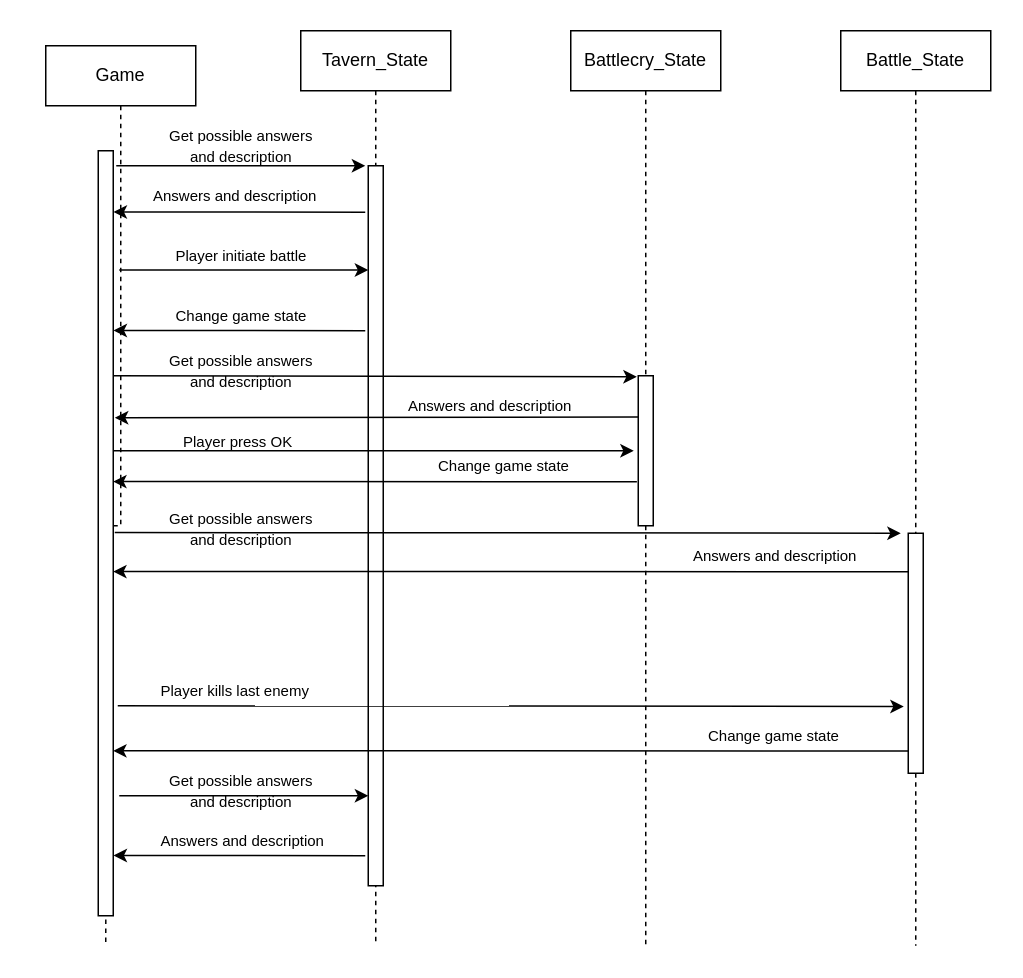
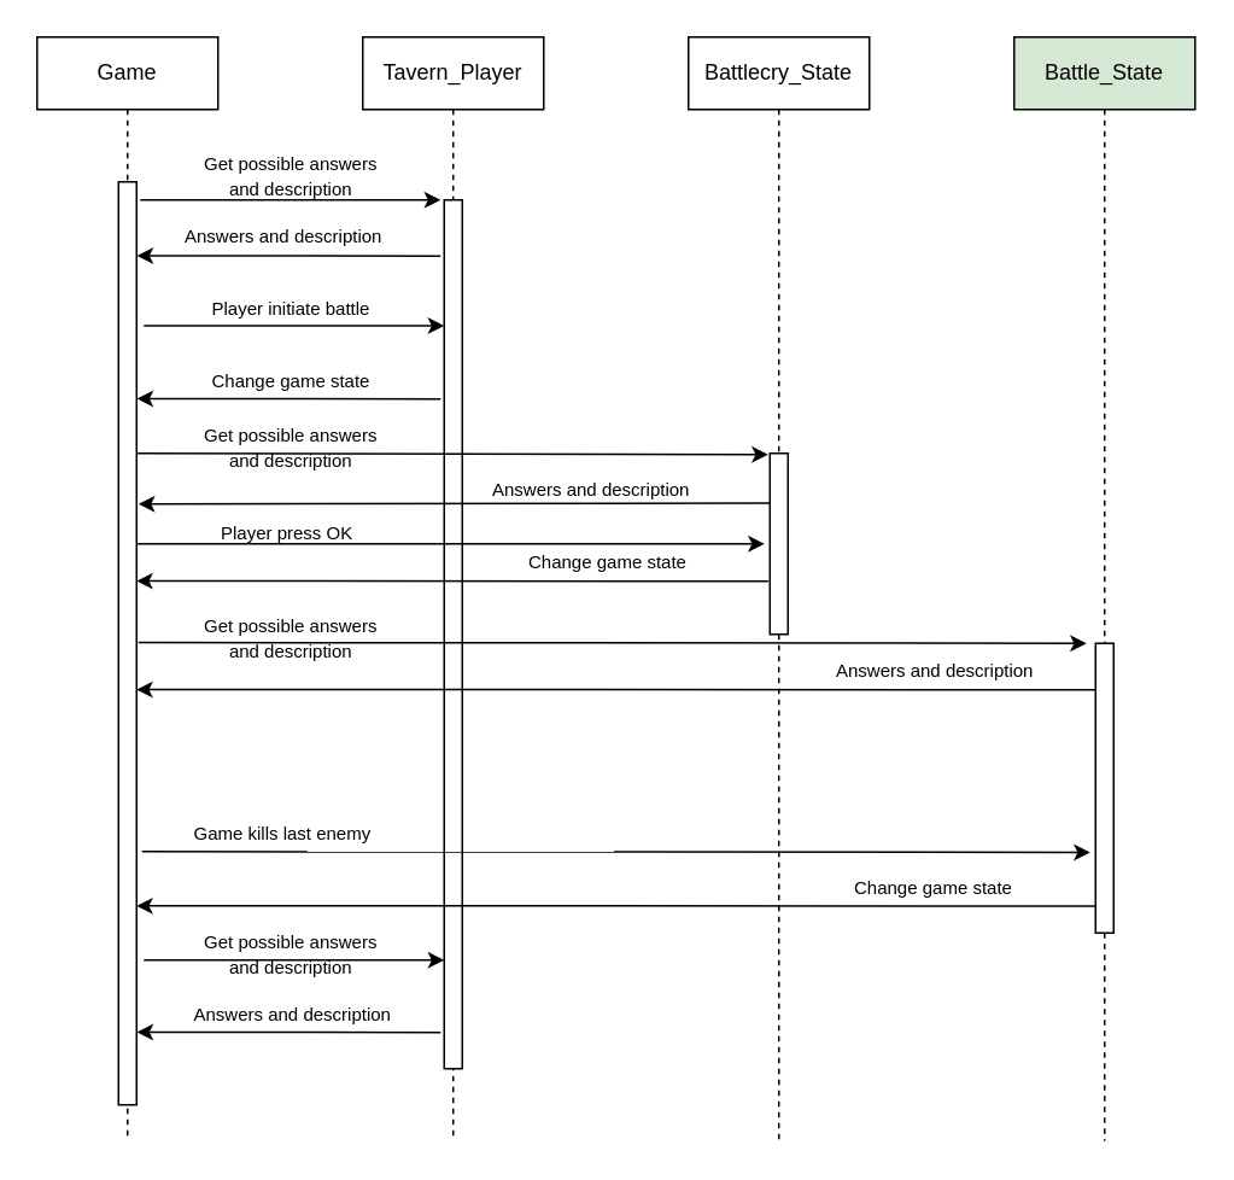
- <mxCell id="5" value="Tavern_State" style="rounded=0;whiteSpace=wrap;html=1;" parent="1" vertex="1"><mxGeometry x="200" y="20" width="100" height="40" as="geometry" /></mxCell>
+ <mxCell id="5" value="Tavern_Player" style="rounded=0;whiteSpace=wrap;html=1;" parent="1" vertex="1"><mxGeometry x="200" y="20" width="100" height="40" as="geometry" /></mxCell>
- <mxCell id="9" value="Battle_State" style="rounded=0;whiteSpace=wrap;html=1;" parent="1" vertex="1"><mxGeometry x="560" y="20" width="100" height="40" as="geometry" /></mxCell>
+ <mxCell id="9" value="Battle_State" style="rounded=0;whiteSpace=wrap;html=1;fillColor=#d5e8d4;" parent="1" vertex="1"><mxGeometry x="560" y="20" width="100" height="40" as="geometry" /></mxCell>
- <mxCell id="3" value="Game" style="rounded=0;whiteSpace=wrap;html=1;" parent="1" vertex="1"><mxGeometry x="30" y="30" width="100" height="40" as="geometry" /></mxCell>
+ <mxCell id="3" value="Game" style="rounded=0;whiteSpace=wrap;html=1;" parent="1" vertex="1"><mxGeometry x="20" y="20" width="100" height="40" as="geometry" /></mxCell>
- <mxCell id="37" value="&lt;font style=&quot;font-size: 10px&quot;&gt;Player kills last enemy&lt;/font&gt;" style="text;html=1;resizable=0;points=[];autosize=1;align=left;verticalAlign=top;spacingTop=-4;" parent="1" vertex="1"><mxGeometry x="105" y="450" width="110" height="20" as="geometry" /></mxCell>
+ <mxCell id="37" value="&lt;font style=&quot;font-size: 10px&quot;&gt;Game kills last enemy&lt;/font&gt;" style="text;html=1;resizable=0;points=[];autosize=1;align=left;verticalAlign=top;spacingTop=-4;" parent="1" vertex="1"><mxGeometry x="105" y="450" width="110" height="20" as="geometry" /></mxCell>
